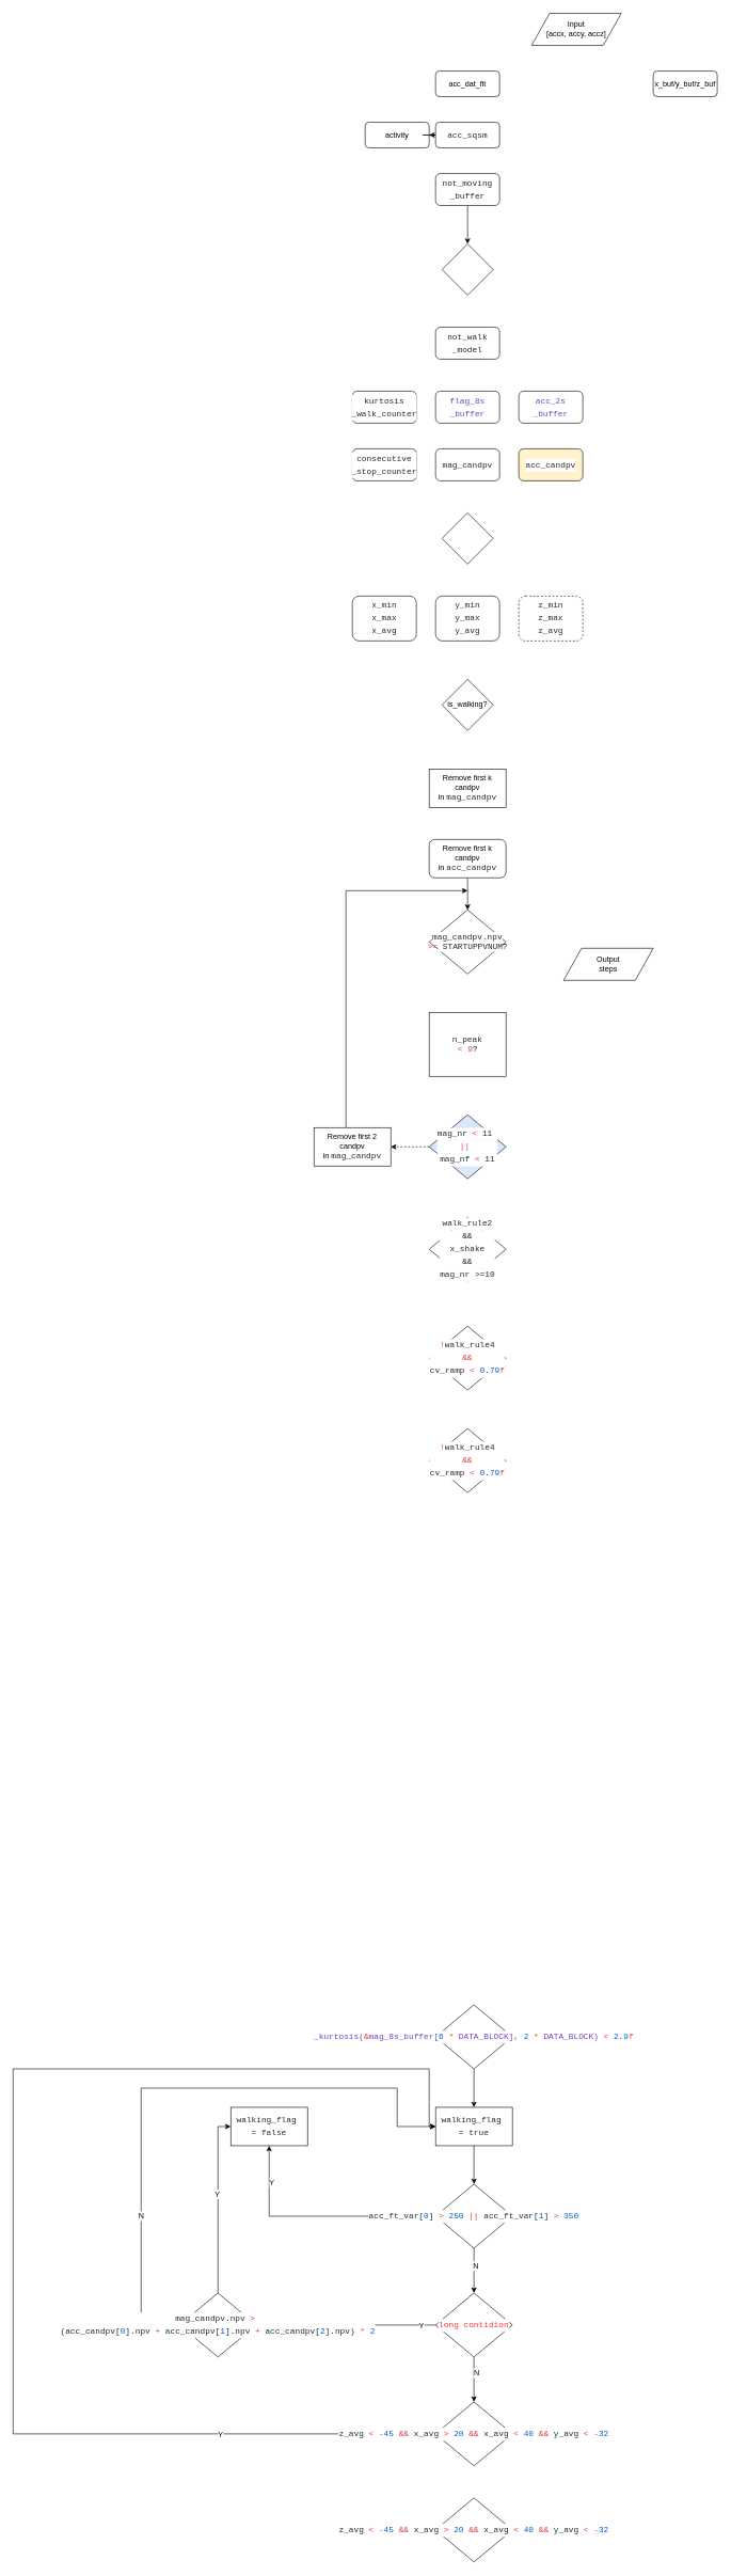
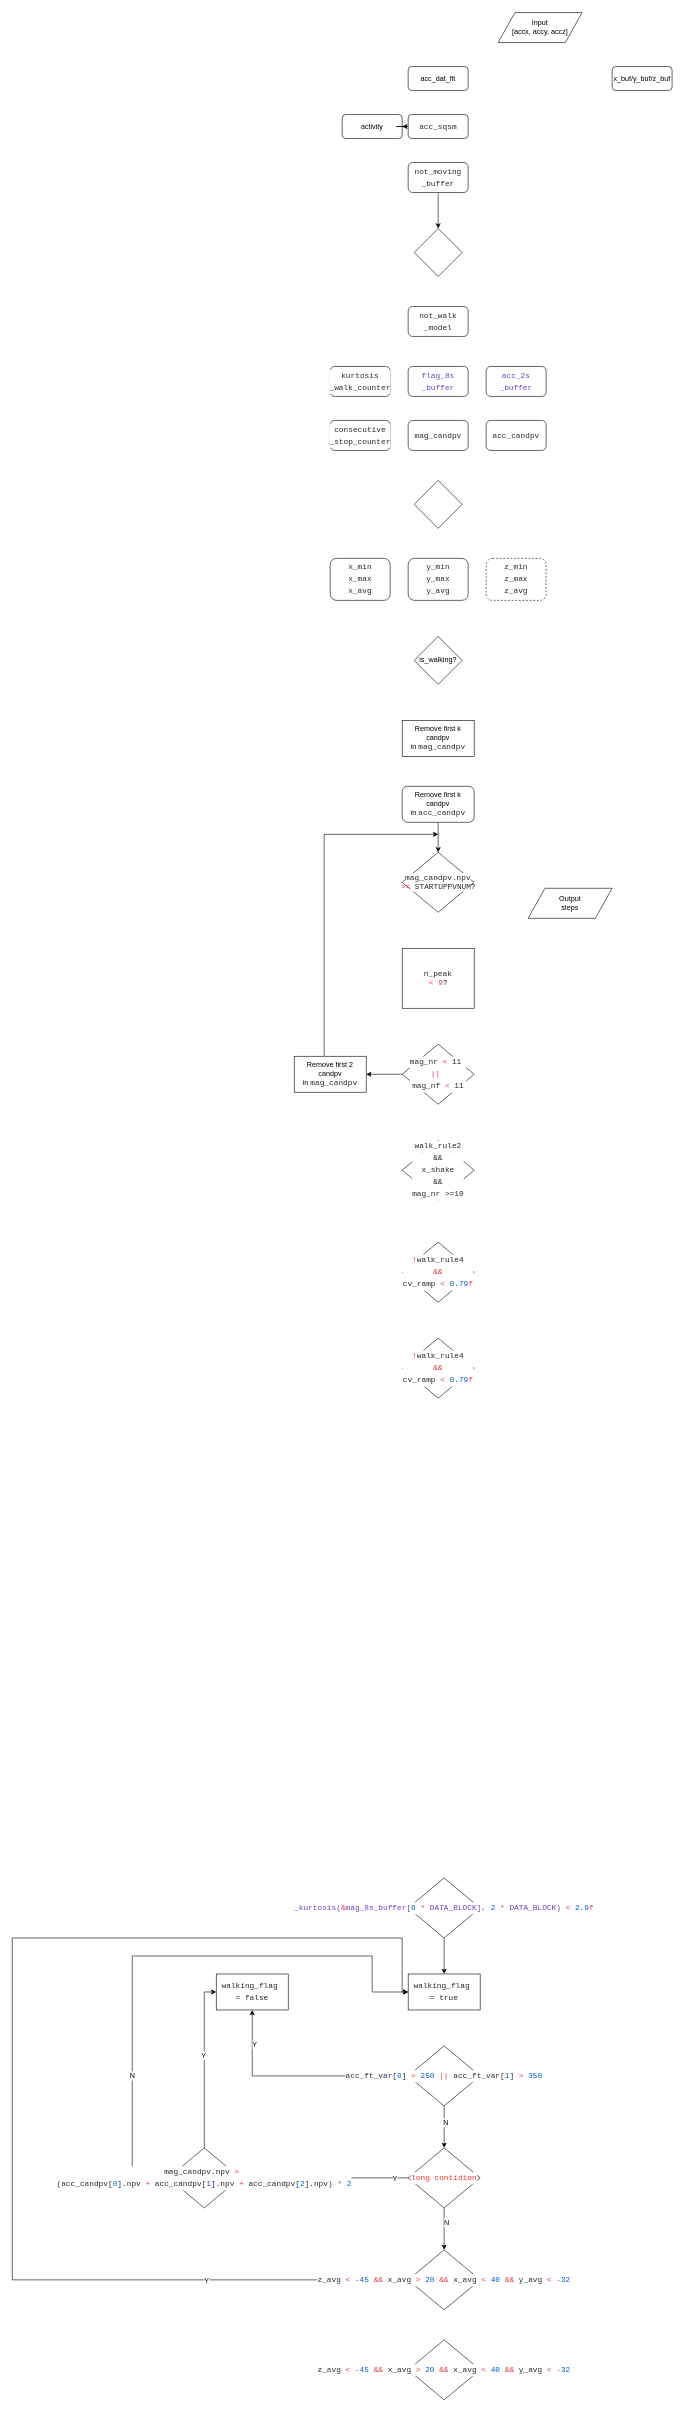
- <mxCell id="18" value="&lt;div style=&quot;color: rgb(36 , 41 , 46) ; background-color: rgb(255 , 255 , 255) ; font-family: &amp;#34;menlo&amp;#34; , &amp;#34;monaco&amp;#34; , &amp;#34;courier new&amp;#34; , monospace ; font-size: 13px ; line-height: 20px ; white-space: pre&quot;&gt;&lt;div style=&quot;line-height: 20px&quot;&gt;&lt;div style=&quot;font-family: &amp;#34;menlo&amp;#34; , &amp;#34;monaco&amp;#34; , &amp;#34;courier new&amp;#34; , monospace ; line-height: 20px&quot;&gt;&lt;div style=&quot;font-family: &amp;#34;menlo&amp;#34; , &amp;#34;monaco&amp;#34; , &amp;#34;courier new&amp;#34; , monospace ; line-height: 20px&quot;&gt;&lt;div style=&quot;font-family: &amp;#34;menlo&amp;#34; , &amp;#34;monaco&amp;#34; , &amp;#34;courier new&amp;#34; , monospace ; line-height: 20px&quot;&gt;&lt;div style=&quot;font-family: &amp;#34;menlo&amp;#34; , &amp;#34;monaco&amp;#34; , &amp;#34;courier new&amp;#34; , monospace ; line-height: 20px&quot;&gt;&lt;div style=&quot;font-family: &amp;#34;menlo&amp;#34; , &amp;#34;monaco&amp;#34; , &amp;#34;courier new&amp;#34; , monospace ; line-height: 20px&quot;&gt;acc_candpv&lt;/div&gt;&lt;/div&gt;&lt;/div&gt;&lt;/div&gt;&lt;/div&gt;&lt;/div&gt;&lt;/div&gt;" style="rounded=1;whiteSpace=wrap;html=1;fillColor=#fff2cc;" vertex="1" parent="1"><mxGeometry x="810" y="700" width="100" height="50" as="geometry" /></mxCell>
+ <mxCell id="18" value="&lt;div style=&quot;color: rgb(36 , 41 , 46) ; background-color: rgb(255 , 255 , 255) ; font-family: &amp;#34;menlo&amp;#34; , &amp;#34;monaco&amp;#34; , &amp;#34;courier new&amp;#34; , monospace ; font-size: 13px ; line-height: 20px ; white-space: pre&quot;&gt;&lt;div style=&quot;line-height: 20px&quot;&gt;&lt;div style=&quot;font-family: &amp;#34;menlo&amp;#34; , &amp;#34;monaco&amp;#34; , &amp;#34;courier new&amp;#34; , monospace ; line-height: 20px&quot;&gt;&lt;div style=&quot;font-family: &amp;#34;menlo&amp;#34; , &amp;#34;monaco&amp;#34; , &amp;#34;courier new&amp;#34; , monospace ; line-height: 20px&quot;&gt;&lt;div style=&quot;font-family: &amp;#34;menlo&amp;#34; , &amp;#34;monaco&amp;#34; , &amp;#34;courier new&amp;#34; , monospace ; line-height: 20px&quot;&gt;&lt;div style=&quot;font-family: &amp;#34;menlo&amp;#34; , &amp;#34;monaco&amp;#34; , &amp;#34;courier new&amp;#34; , monospace ; line-height: 20px&quot;&gt;&lt;div style=&quot;font-family: &amp;#34;menlo&amp;#34; , &amp;#34;monaco&amp;#34; , &amp;#34;courier new&amp;#34; , monospace ; line-height: 20px&quot;&gt;acc_candpv&lt;/div&gt;&lt;/div&gt;&lt;/div&gt;&lt;/div&gt;&lt;/div&gt;&lt;/div&gt;&lt;/div&gt;" style="rounded=1;whiteSpace=wrap;html=1;" vertex="1" parent="1"><mxGeometry x="810" y="700" width="100" height="50" as="geometry" /></mxCell>
- <mxCell id="31" style="edgeStyle=orthogonalEdgeStyle;rounded=0;orthogonalLoop=1;jettySize=auto;html=1;entryX=1;entryY=0.5;entryDx=0;entryDy=0;dashed=1;" edge="1" parent="1" source="32" target="29"><mxGeometry relative="1" as="geometry" /></mxCell>
+ <mxCell id="31" style="edgeStyle=orthogonalEdgeStyle;rounded=0;orthogonalLoop=1;jettySize=auto;html=1;entryX=1;entryY=0.5;entryDx=0;entryDy=0;" edge="1" parent="1" source="32" target="29"><mxGeometry relative="1" as="geometry" /></mxCell>
- <mxCell id="32" value="&lt;div style=&quot;color: rgb(36 , 41 , 46) ; background-color: rgb(255 , 255 , 255) ; font-family: &amp;#34;menlo&amp;#34; , &amp;#34;monaco&amp;#34; , &amp;#34;courier new&amp;#34; , monospace ; font-size: 13px ; line-height: 20px ; white-space: pre&quot;&gt;mag_nr &lt;span style=&quot;color: #d73a49&quot;&gt;&amp;lt;&lt;/span&gt; 11 &lt;/div&gt;&lt;div style=&quot;color: rgb(36 , 41 , 46) ; background-color: rgb(255 , 255 , 255) ; font-family: &amp;#34;menlo&amp;#34; , &amp;#34;monaco&amp;#34; , &amp;#34;courier new&amp;#34; , monospace ; font-size: 13px ; line-height: 20px ; white-space: pre&quot;&gt;&lt;span style=&quot;color: #d73a49&quot;&gt;||&lt;/span&gt; &lt;/div&gt;&lt;div style=&quot;color: rgb(36 , 41 , 46) ; background-color: rgb(255 , 255 , 255) ; font-family: &amp;#34;menlo&amp;#34; , &amp;#34;monaco&amp;#34; , &amp;#34;courier new&amp;#34; , monospace ; font-size: 13px ; line-height: 20px ; white-space: pre&quot;&gt;mag_nf &lt;span style=&quot;color: #d73a49&quot;&gt;&amp;lt;&lt;/span&gt; 11&lt;/div&gt;" style="rhombus;whiteSpace=wrap;html=1;fillColor=#dae8fc;" vertex="1" parent="1"><mxGeometry x="670" y="1740" width="120" height="100" as="geometry" /></mxCell>
+ <mxCell id="32" value="&lt;div style=&quot;color: rgb(36 , 41 , 46) ; background-color: rgb(255 , 255 , 255) ; font-family: &amp;#34;menlo&amp;#34; , &amp;#34;monaco&amp;#34; , &amp;#34;courier new&amp;#34; , monospace ; font-size: 13px ; line-height: 20px ; white-space: pre&quot;&gt;mag_nr &lt;span style=&quot;color: #d73a49&quot;&gt;&amp;lt;&lt;/span&gt; 11 &lt;/div&gt;&lt;div style=&quot;color: rgb(36 , 41 , 46) ; background-color: rgb(255 , 255 , 255) ; font-family: &amp;#34;menlo&amp;#34; , &amp;#34;monaco&amp;#34; , &amp;#34;courier new&amp;#34; , monospace ; font-size: 13px ; line-height: 20px ; white-space: pre&quot;&gt;&lt;span style=&quot;color: #d73a49&quot;&gt;||&lt;/span&gt; &lt;/div&gt;&lt;div style=&quot;color: rgb(36 , 41 , 46) ; background-color: rgb(255 , 255 , 255) ; font-family: &amp;#34;menlo&amp;#34; , &amp;#34;monaco&amp;#34; , &amp;#34;courier new&amp;#34; , monospace ; font-size: 13px ; line-height: 20px ; white-space: pre&quot;&gt;mag_nf &lt;span style=&quot;color: #d73a49&quot;&gt;&amp;lt;&lt;/span&gt; 11&lt;/div&gt;" style="rhombus;whiteSpace=wrap;html=1;" vertex="1" parent="1"><mxGeometry x="670" y="1740" width="120" height="100" as="geometry" /></mxCell>
- <mxCell id="37" style="edgeStyle=orthogonalEdgeStyle;rounded=0;orthogonalLoop=1;jettySize=auto;html=1;entryX=0.5;entryY=0;entryDx=0;entryDy=0;" edge="1" parent="1" source="38" target="43"><mxGeometry relative="1" as="geometry" /></mxCell>
